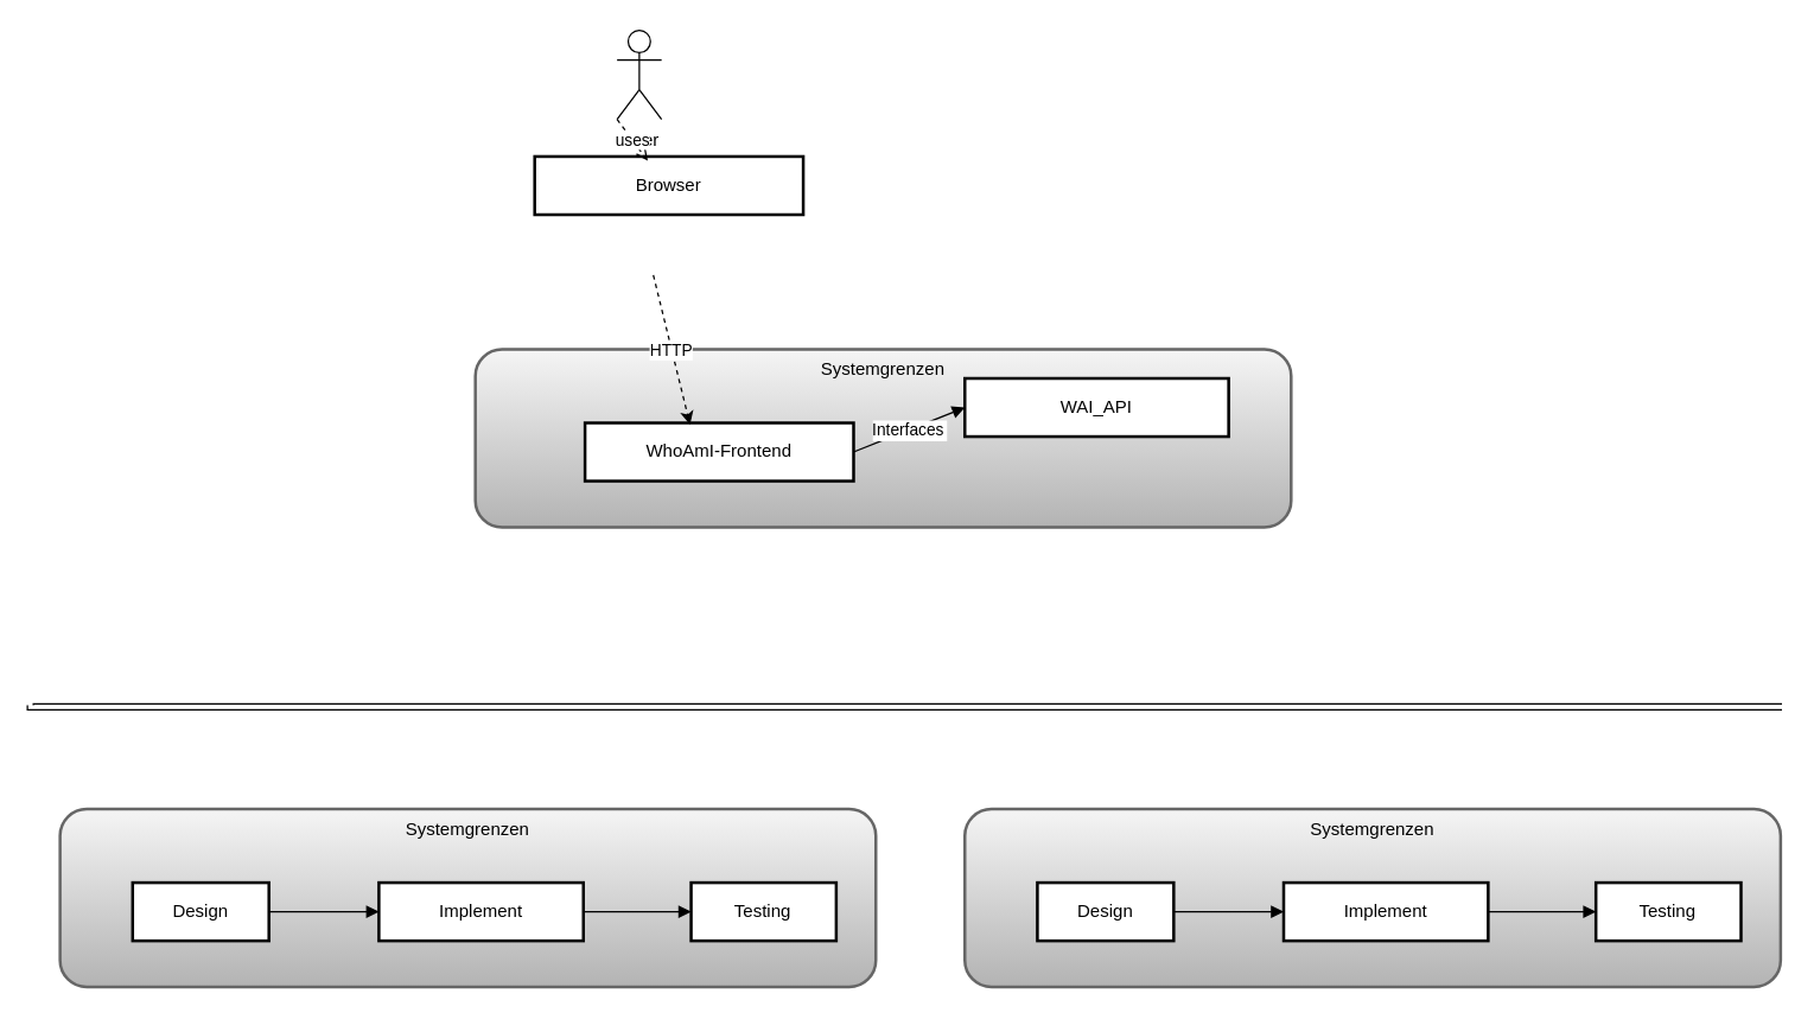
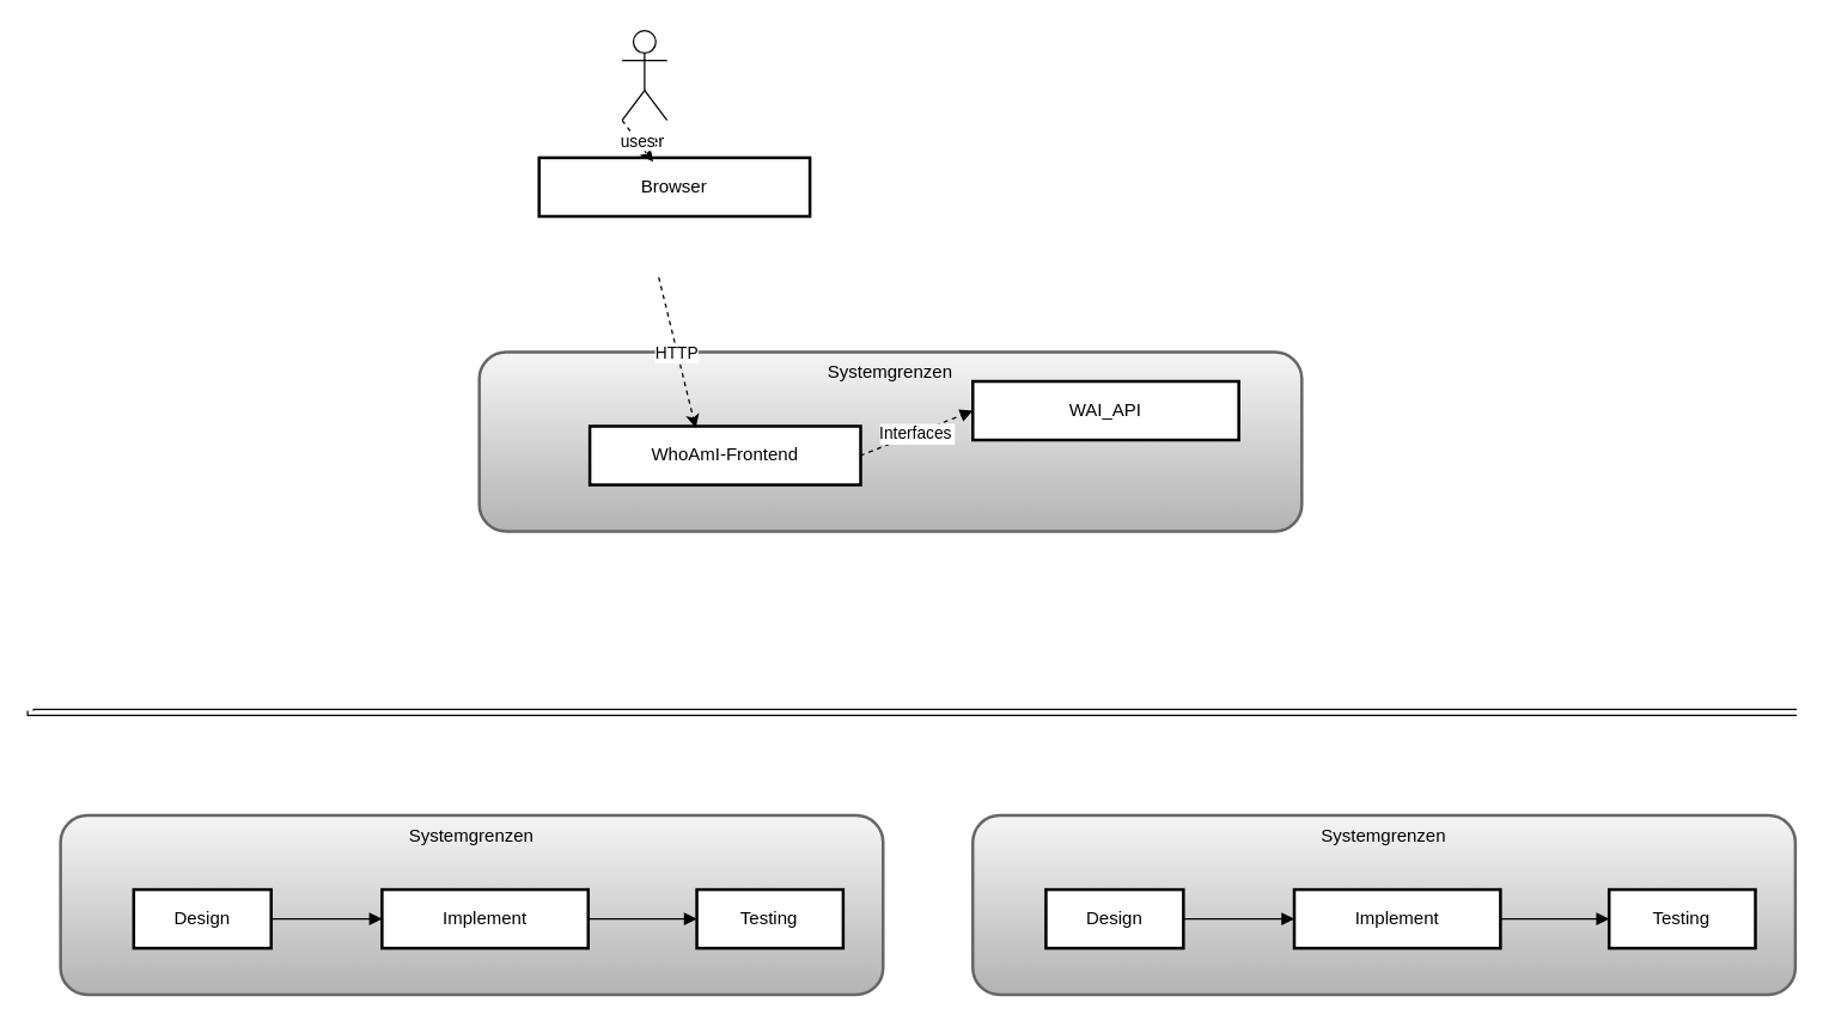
- <mxCell id="22" value="uses" style="endArrow=open;html=1;rounded=0;dashed=1;exitX=0;exitY=1;exitDx=0;exitDy=0;exitPerimeter=0;entryX=0.421;entryY=0.071;entryDx=0;entryDy=0;entryPerimeter=0;" edge="1" parent="1" source="20" target="21"><mxGeometry width="50" height="50" relative="1" as="geometry"><mxPoint x="317" y="882" as="sourcePoint" /><mxPoint x="318" y="972" as="targetPoint" /></mxGeometry></mxCell>
+ <mxCell id="22" value="uses" style="endArrow=classic;html=1;rounded=0;dashed=1;exitX=0;exitY=1;exitDx=0;exitDy=0;exitPerimeter=0;entryX=0.421;entryY=0.071;entryDx=0;entryDy=0;entryPerimeter=0;" edge="1" parent="1" source="20" target="21"><mxGeometry width="50" height="50" relative="1" as="geometry"><mxPoint x="317" y="882" as="sourcePoint" /><mxPoint x="318" y="972" as="targetPoint" /></mxGeometry></mxCell>
- <mxCell id="6" value="Interfaces" style="curved=1;startArrow=none;endArrow=block;exitX=0.99;exitY=0.5;entryX=0;entryY=0.5;exitDx=0;exitDy=0;entryDx=0;entryDy=0;" parent="3" source="5" target="4" edge="1"><mxGeometry relative="1" as="geometry"><Array as="points" /></mxGeometry></mxCell>
+ <mxCell id="6" value="Interfaces" style="curved=1;startArrow=none;endArrow=block;exitX=0.99;exitY=0.5;entryX=0;entryY=0.5;exitDx=0;exitDy=0;entryDx=0;entryDy=0;dashed=1;" parent="3" source="5" target="4" edge="1"><mxGeometry relative="1" as="geometry"><Array as="points" /></mxGeometry></mxCell>
